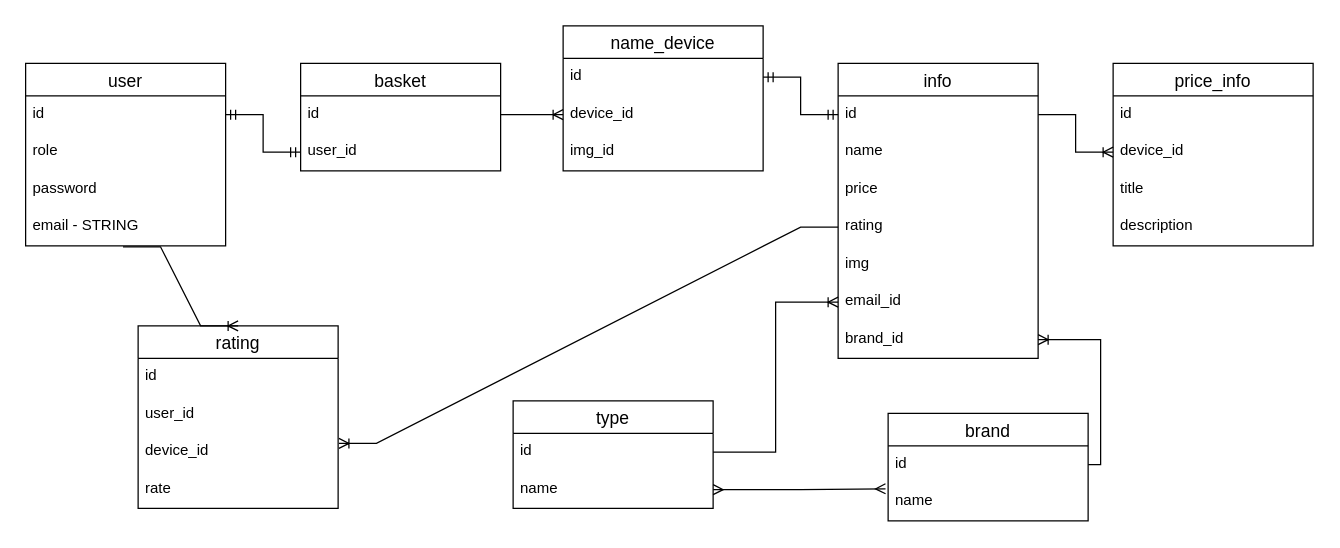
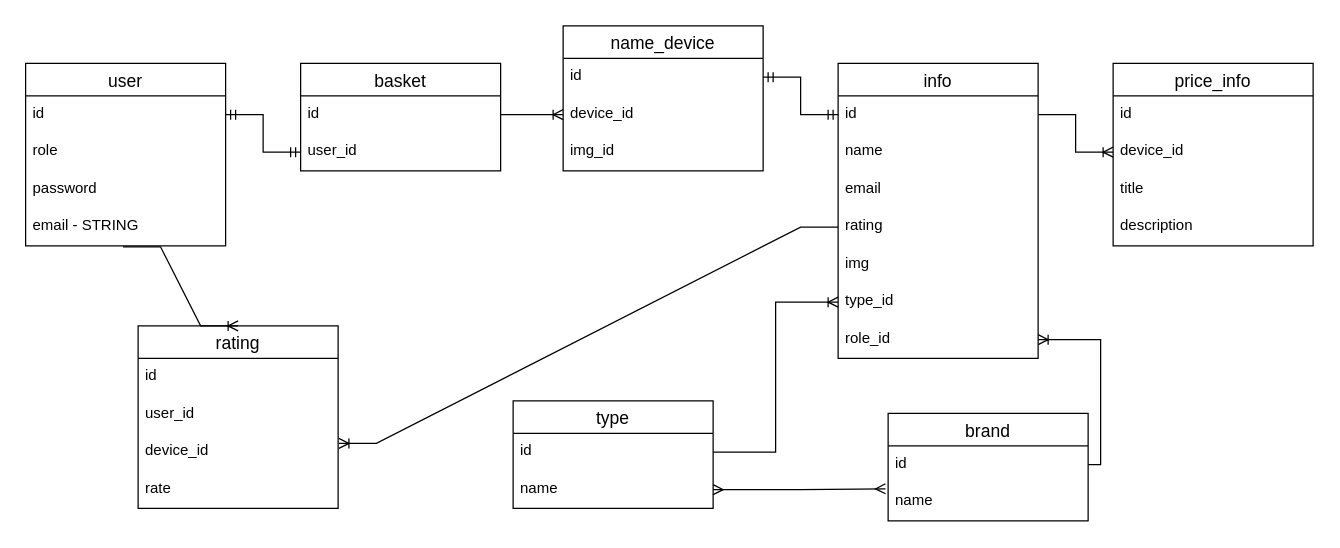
- <mxCell id="14" value="price" style="text;strokeColor=none;fillColor=none;spacingLeft=4;spacingRight=4;overflow=hidden;rotatable=0;points=[[0,0.5],[1,0.5]];portConstraint=eastwest;fontSize=12;" vertex="1" parent="11"><mxGeometry y="86" width="160" height="30" as="geometry" /></mxCell>
+ <mxCell id="14" value="email" style="text;strokeColor=none;fillColor=none;spacingLeft=4;spacingRight=4;overflow=hidden;rotatable=0;points=[[0,0.5],[1,0.5]];portConstraint=eastwest;fontSize=12;" vertex="1" parent="11"><mxGeometry y="86" width="160" height="30" as="geometry" /></mxCell>
- <mxCell id="17" value="email_id" style="text;strokeColor=none;fillColor=none;spacingLeft=4;spacingRight=4;overflow=hidden;rotatable=0;points=[[0,0.5],[1,0.5]];portConstraint=eastwest;fontSize=12;" vertex="1" parent="11"><mxGeometry y="176" width="160" height="30" as="geometry" /></mxCell>
+ <mxCell id="17" value="type_id" style="text;strokeColor=none;fillColor=none;spacingLeft=4;spacingRight=4;overflow=hidden;rotatable=0;points=[[0,0.5],[1,0.5]];portConstraint=eastwest;fontSize=12;" vertex="1" parent="11"><mxGeometry y="176" width="160" height="30" as="geometry" /></mxCell>
- <mxCell id="18" value="brand_id" style="text;strokeColor=none;fillColor=none;spacingLeft=4;spacingRight=4;overflow=hidden;rotatable=0;points=[[0,0.5],[1,0.5]];portConstraint=eastwest;fontSize=12;" vertex="1" parent="11"><mxGeometry y="206" width="160" height="30" as="geometry" /></mxCell>
+ <mxCell id="18" value="role_id" style="text;strokeColor=none;fillColor=none;spacingLeft=4;spacingRight=4;overflow=hidden;rotatable=0;points=[[0,0.5],[1,0.5]];portConstraint=eastwest;fontSize=12;" vertex="1" parent="11"><mxGeometry y="206" width="160" height="30" as="geometry" /></mxCell>
